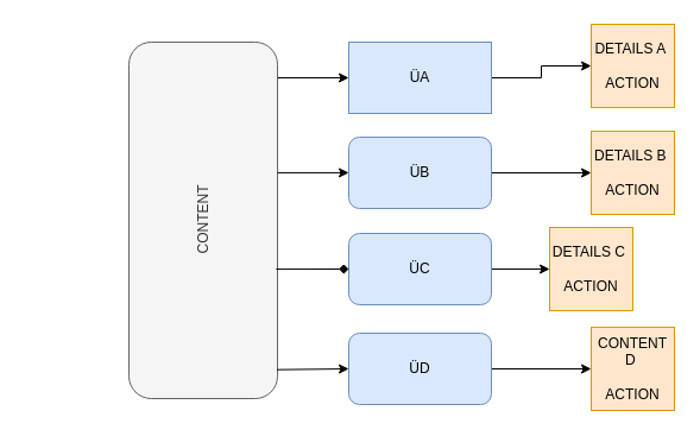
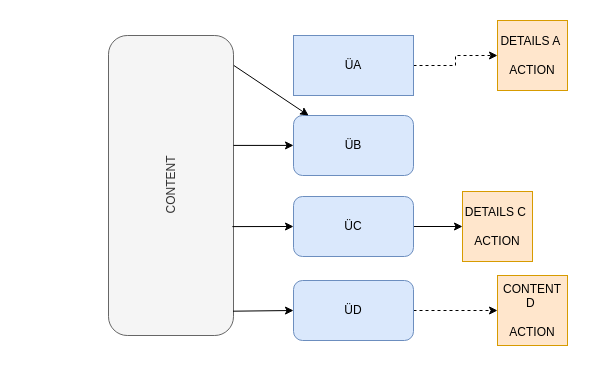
- <mxCell id="11" value="" style="endArrow=classic;html=1;rounded=0;entryX=0;entryY=0.5;entryDx=0;entryDy=0;exitX=0.9;exitY=1.003;exitDx=0;exitDy=0;exitPerimeter=0;" edge="1" parent="1" source="2" target="4"><mxGeometry width="50" height="50" relative="1" as="geometry"><mxPoint x="233" y="65" as="sourcePoint" /><mxPoint x="523" y="215" as="targetPoint" /></mxGeometry></mxCell>
+ <mxCell id="11" value="" style="endArrow=classic;html=1;rounded=0;exitX=0.9;exitY=1.003;exitDx=0;exitDy=0;exitPerimeter=0;" edge="1" parent="1" source="2" target="6"><mxGeometry width="50" height="50" relative="1" as="geometry"><mxPoint x="233" y="65" as="sourcePoint" /><mxPoint x="523" y="215" as="targetPoint" /></mxGeometry></mxCell>
- <mxCell id="3" style="edgeStyle=orthogonalEdgeStyle;rounded=0;orthogonalLoop=1;jettySize=auto;html=1;" edge="1" parent="1" source="4" target="14"><mxGeometry relative="1" as="geometry" /></mxCell>
+ <mxCell id="3" style="edgeStyle=orthogonalEdgeStyle;rounded=0;orthogonalLoop=1;jettySize=auto;html=1;dashed=1;" edge="1" parent="1" source="4" target="14"><mxGeometry relative="1" as="geometry" /></mxCell>
- <mxCell id="5" style="edgeStyle=orthogonalEdgeStyle;rounded=0;orthogonalLoop=1;jettySize=auto;html=1;" edge="1" parent="1" source="6" target="15"><mxGeometry relative="1" as="geometry" /></mxCell>
- <mxCell id="15" value="DETAILS B&amp;nbsp;&lt;div&gt;&lt;br&gt;&lt;/div&gt;&lt;div&gt;ACTION&lt;/div&gt;" style="whiteSpace=wrap;html=1;aspect=fixed;fillColor=#ffe6cc;strokeColor=#d79b00;" vertex="1" parent="1"><mxGeometry x="497" y="110" width="70" height="70" as="geometry" /></mxCell>
- <mxCell id="12" value="" style="endArrow=diamond;html=1;rounded=0;exitX=0.363;exitY=0.991;exitDx=0;exitDy=0;exitPerimeter=0;entryX=0;entryY=0.5;entryDx=0;entryDy=0;" edge="1" parent="1" source="2" target="8"><mxGeometry width="50" height="50" relative="1" as="geometry"><mxPoint x="223" y="236" as="sourcePoint" /><mxPoint x="287" y="234" as="targetPoint" /></mxGeometry></mxCell>
+ <mxCell id="12" value="" style="endArrow=classic;html=1;rounded=0;exitX=0.363;exitY=0.991;exitDx=0;exitDy=0;exitPerimeter=0;entryX=0;entryY=0.5;entryDx=0;entryDy=0;" edge="1" parent="1" source="2" target="8"><mxGeometry width="50" height="50" relative="1" as="geometry"><mxPoint x="223" y="236" as="sourcePoint" /><mxPoint x="287" y="234" as="targetPoint" /></mxGeometry></mxCell>
- <mxCell id="9" style="edgeStyle=orthogonalEdgeStyle;rounded=0;orthogonalLoop=1;jettySize=auto;html=1;" edge="1" parent="1" source="10" target="17"><mxGeometry relative="1" as="geometry" /></mxCell>
+ <mxCell id="9" style="edgeStyle=orthogonalEdgeStyle;rounded=0;orthogonalLoop=1;jettySize=auto;html=1;dashed=1;" edge="1" parent="1" source="10" target="17"><mxGeometry relative="1" as="geometry" /></mxCell>
